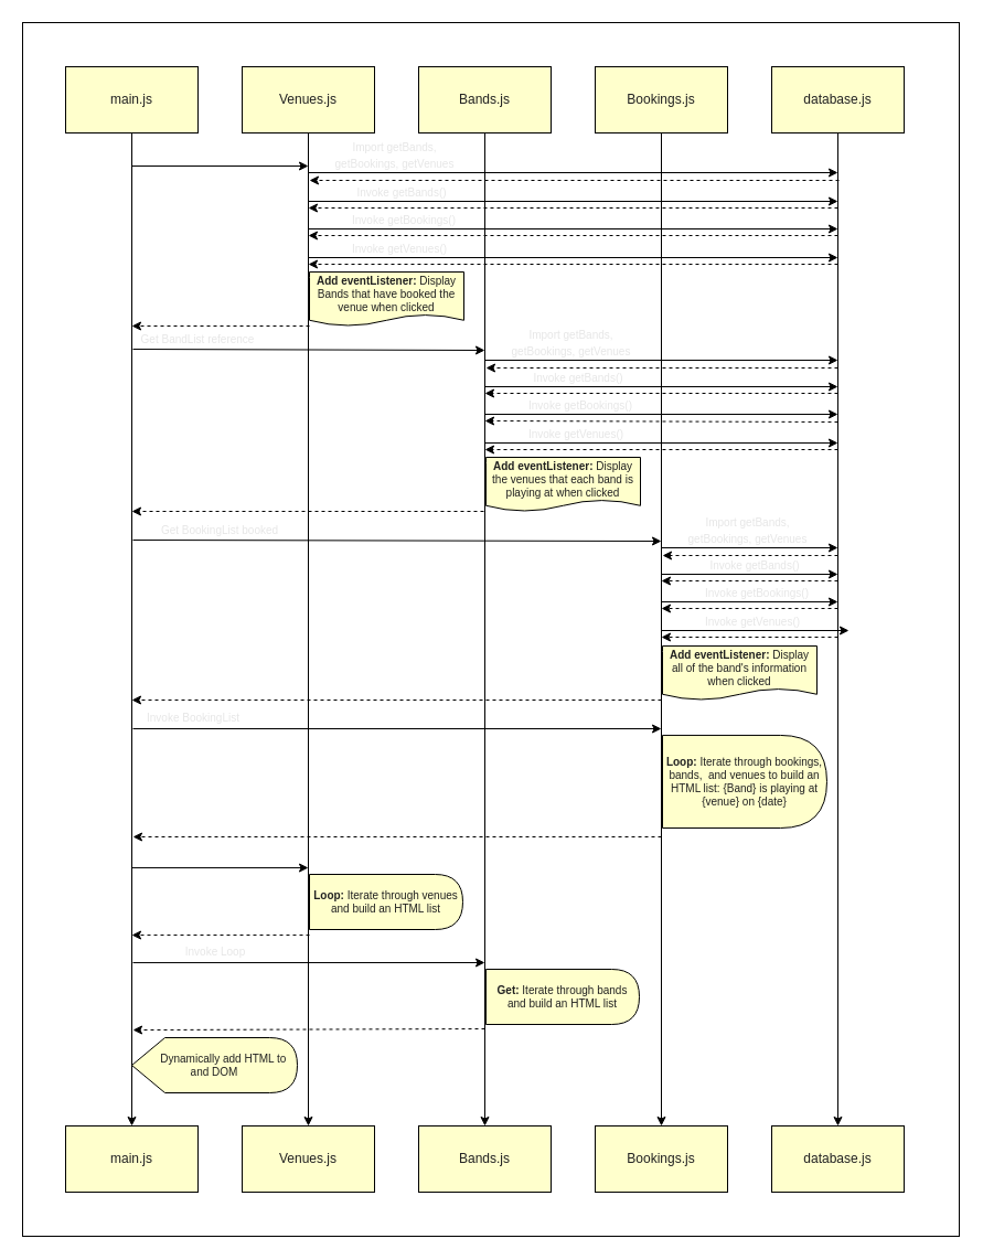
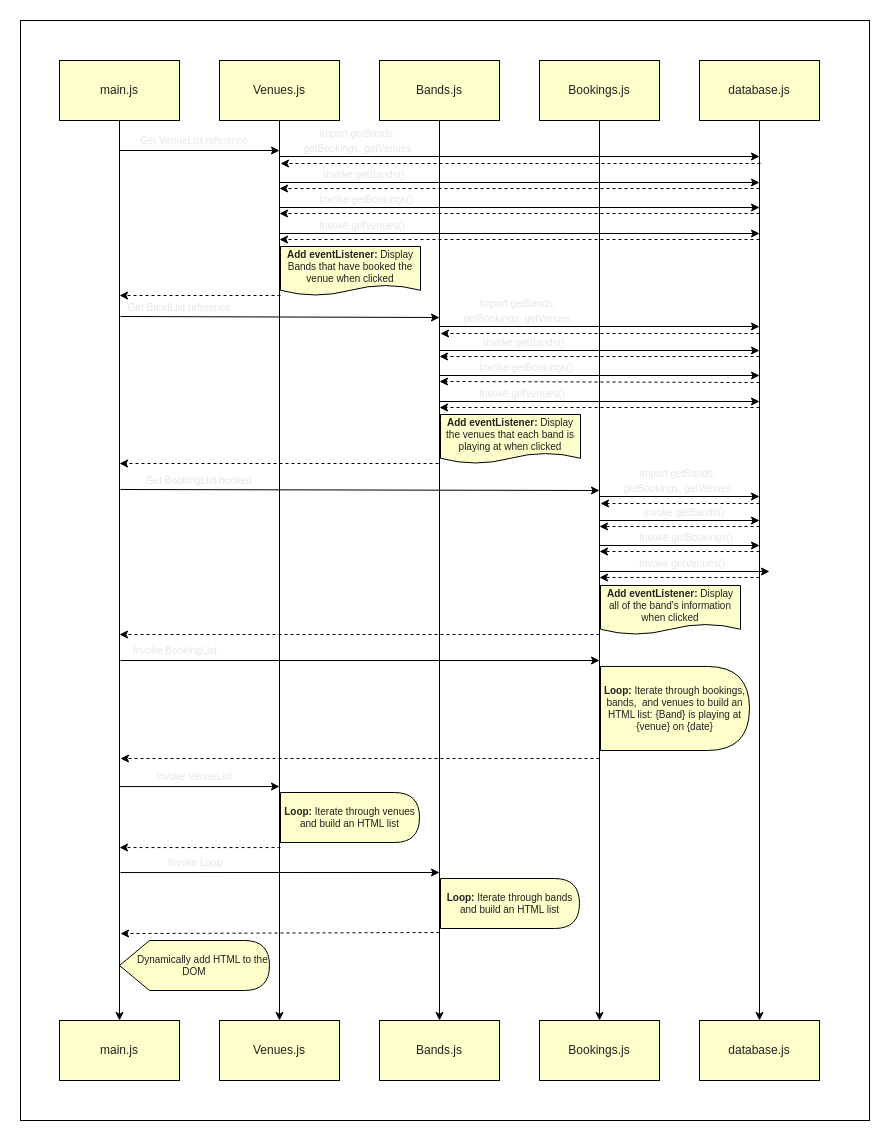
+ <mxCell id="19" value="&lt;font style=&quot;font-size: 10px;&quot; color=&quot;#e6e6e6&quot;&gt;Get VenueList reference&lt;/font&gt;" style="text;strokeColor=none;align=center;fillColor=none;html=1;verticalAlign=middle;whiteSpace=wrap;rounded=0;fontColor=#212121;" vertex="1" parent="1"><mxGeometry x="139" y="130" width="110" height="20" as="geometry" /></mxCell>
+ <mxCell id="66" value="&lt;font style=&quot;font-size: 10px;&quot; color=&quot;#e6e6e6&quot;&gt;Invoke VenueList&lt;/font&gt;" style="text;strokeColor=none;align=center;fillColor=none;html=1;verticalAlign=middle;whiteSpace=wrap;rounded=0;fontColor=#212121;" vertex="1" parent="1"><mxGeometry x="139" y="766.05" width="110" height="20" as="geometry" /></mxCell>
- <mxCell id="72" value="&lt;b&gt;Get:&lt;/b&gt; Iterate through bands and build an HTML list" style="shape=delay;whiteSpace=wrap;html=1;fontSize=10;fontColor=#212121;fillColor=#FFFFCC;" vertex="1" parent="1"><mxGeometry x="440" y="878" width="139" height="50" as="geometry" /></mxCell>
+ <mxCell id="72" value="&lt;b&gt;Loop:&lt;/b&gt; Iterate through bands and build an HTML list" style="shape=delay;whiteSpace=wrap;html=1;fontSize=10;fontColor=#212121;fillColor=#FFFFCC;" vertex="1" parent="1"><mxGeometry x="440" y="878" width="139" height="50" as="geometry" /></mxCell>
- <mxCell id="78" value="&amp;nbsp; &amp;nbsp; &amp;nbsp; Dynamically add HTML to and DOM" style="shape=display;whiteSpace=wrap;html=1;fontSize=10;fontColor=#212121;fillColor=#FFFFCC;size=0.2;" vertex="1" parent="1"><mxGeometry x="119" y="940" width="150" height="50" as="geometry" /></mxCell>
+ <mxCell id="78" value="&amp;nbsp; &amp;nbsp; &amp;nbsp; Dynamically add HTML to the DOM" style="shape=display;whiteSpace=wrap;html=1;fontSize=10;fontColor=#212121;fillColor=#FFFFCC;size=0.2;" vertex="1" parent="1"><mxGeometry x="119" y="940" width="150" height="50" as="geometry" /></mxCell>
